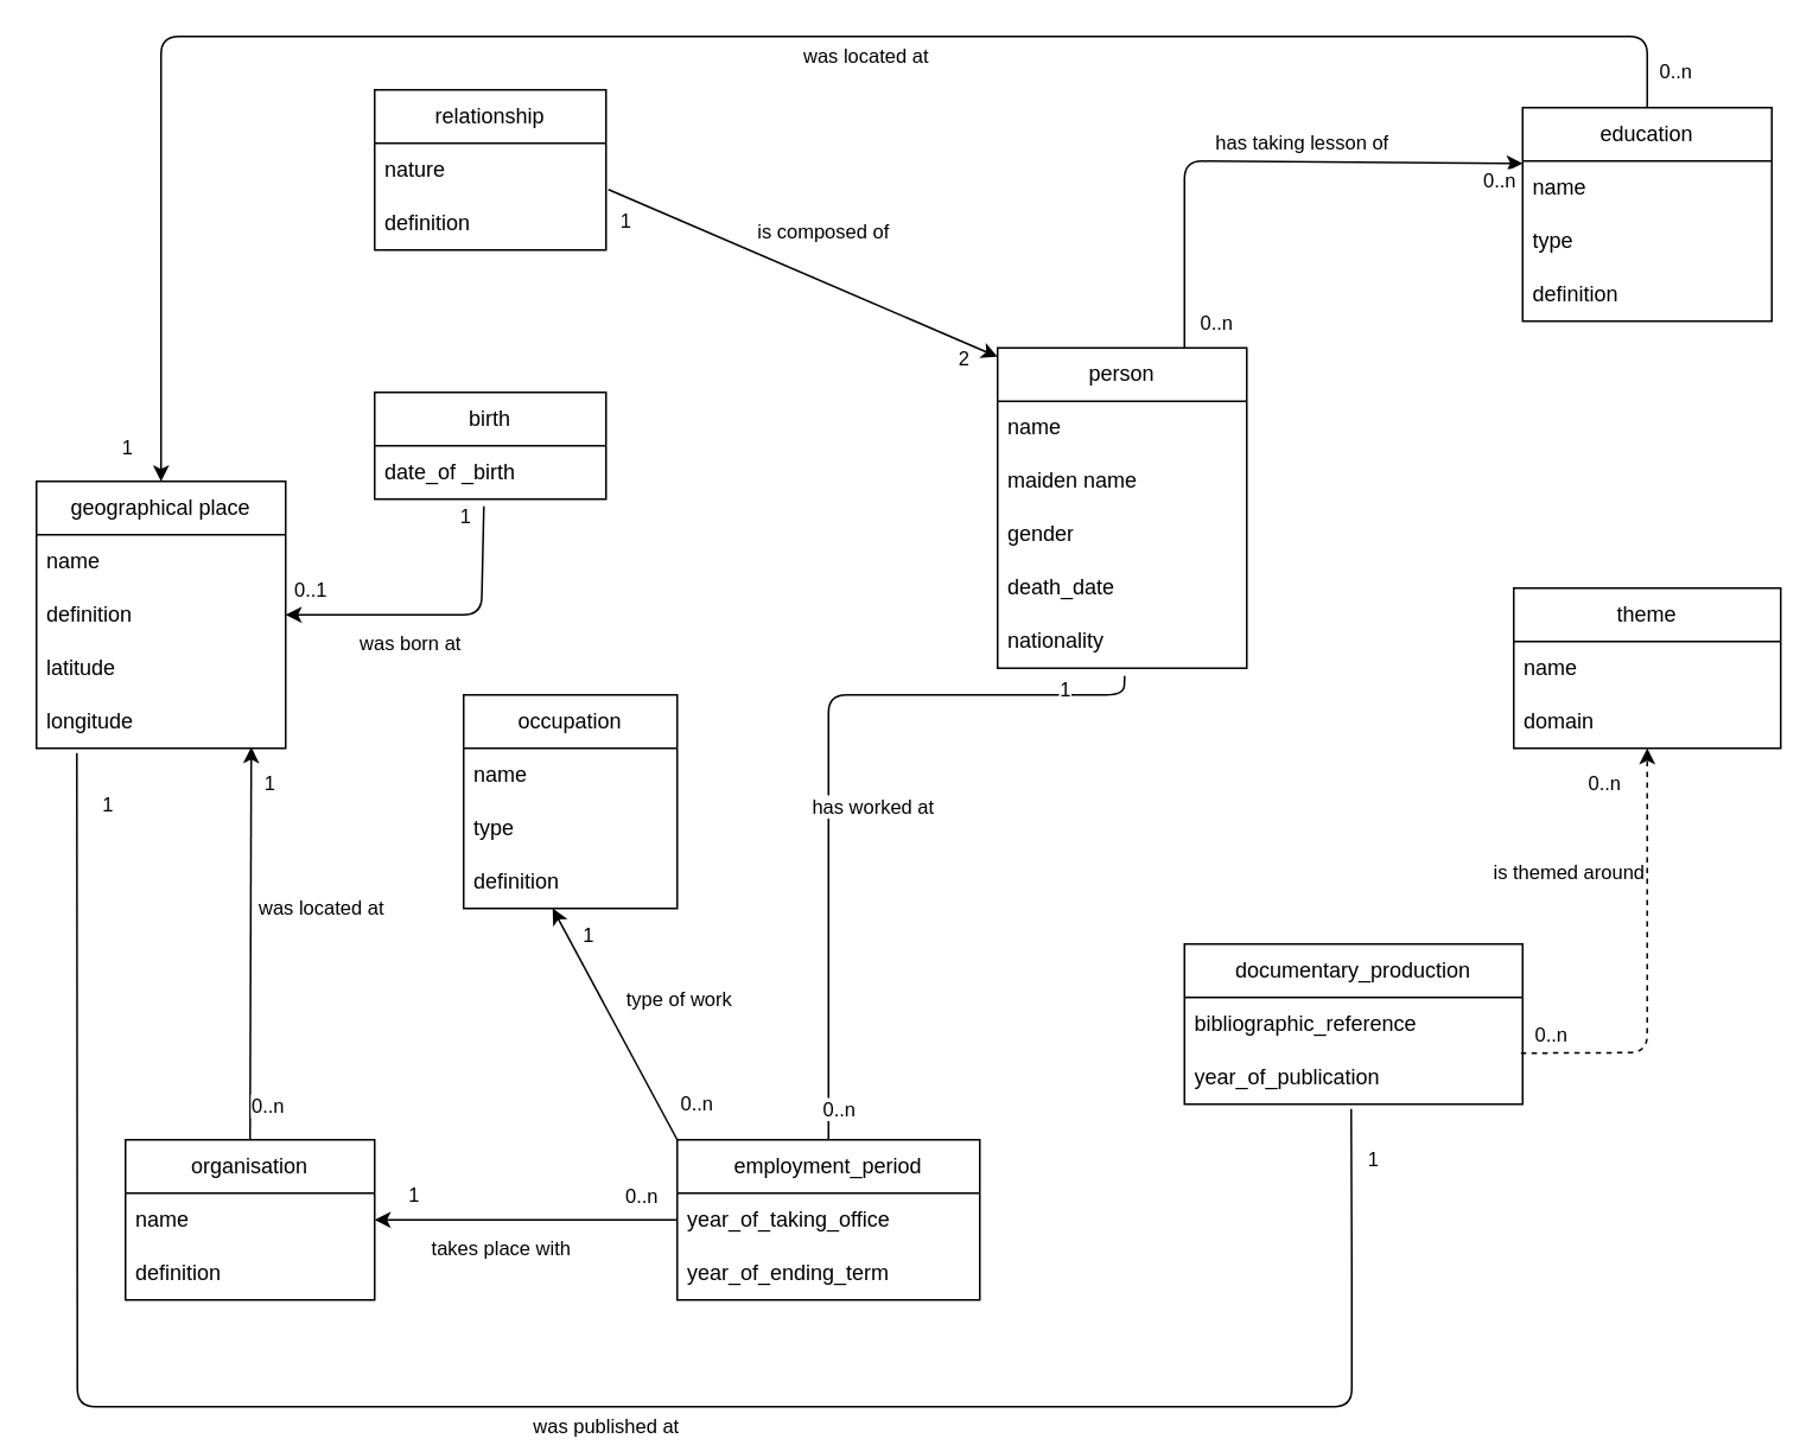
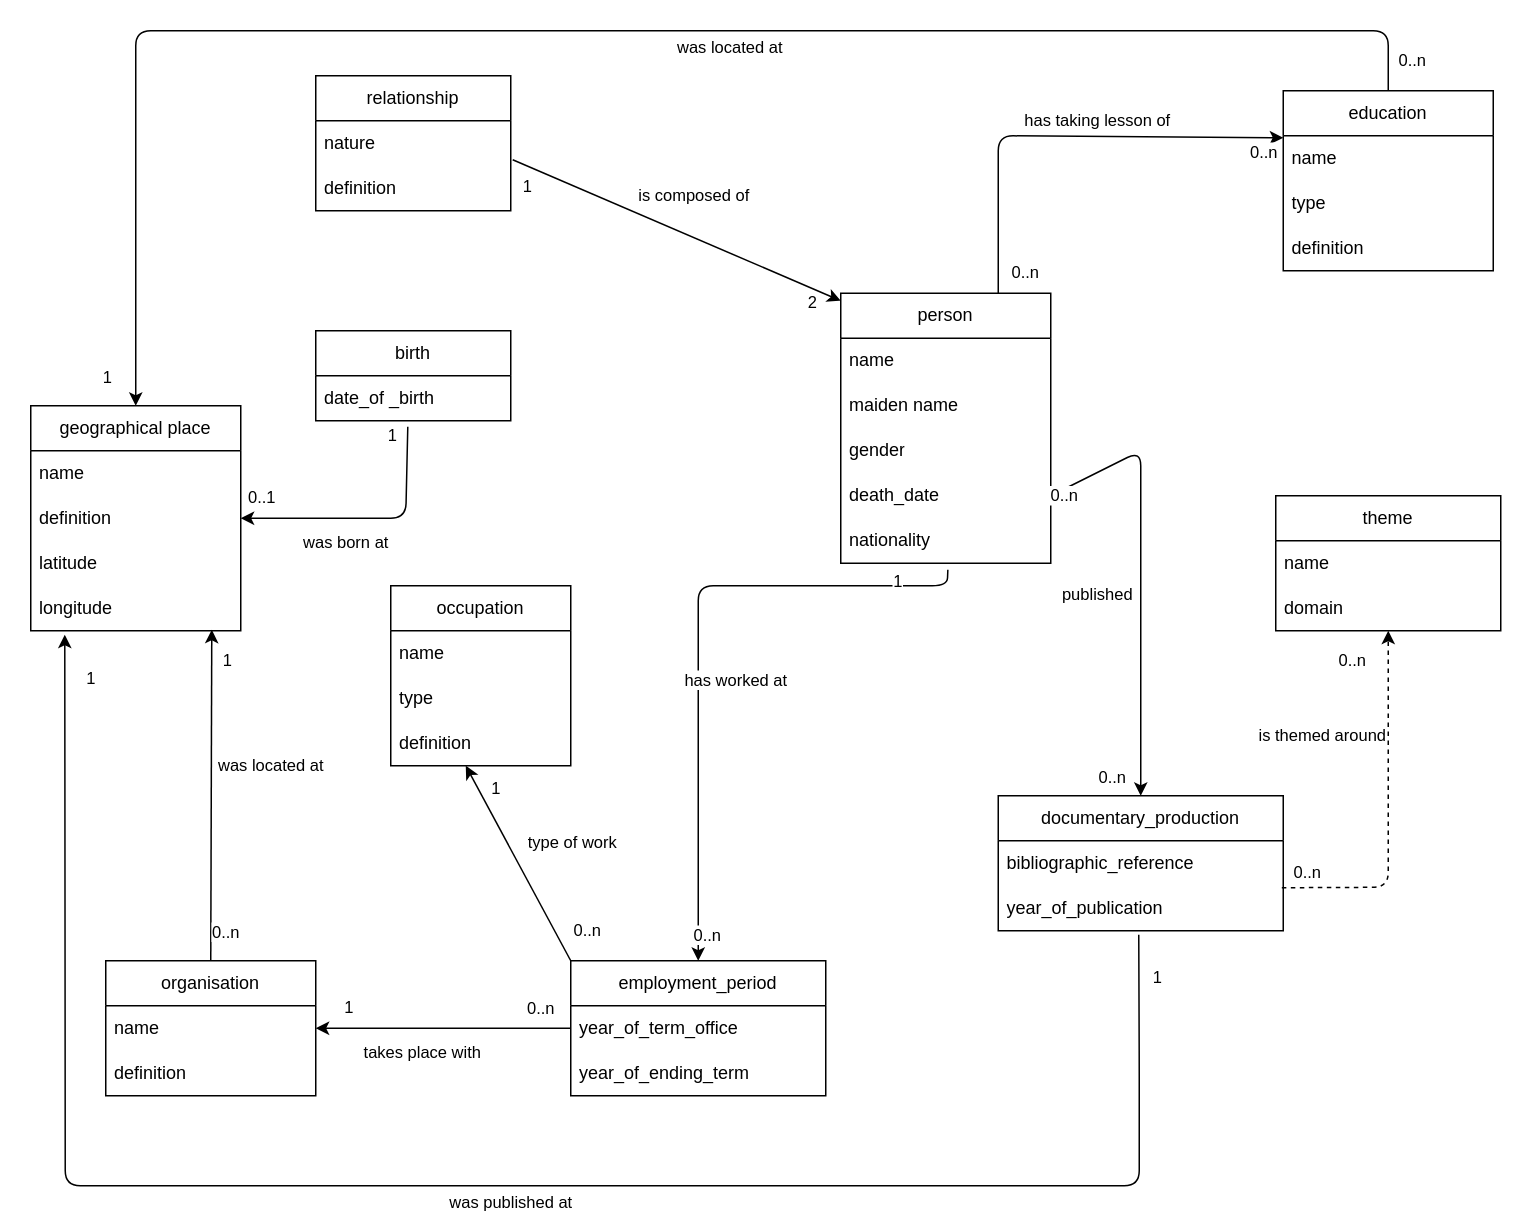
+ <mxCell id="37" value="" style="endArrow=classic;html=1;entryX=0.5;entryY=0;entryDx=0;entryDy=0;exitX=1;exitY=0.5;exitDx=0;exitDy=0;" parent="1" source="6" target="34" edge="1"><mxGeometry width="50" height="50" relative="1" as="geometry"><mxPoint x="760" y="270" as="sourcePoint" /><mxPoint x="640" y="500" as="targetPoint" /><Array as="points"><mxPoint x="760" y="300" /></Array></mxGeometry></mxCell>
+ <mxCell id="38" value="0..n" style="edgeLabel;html=1;align=center;verticalAlign=middle;resizable=0;points=[];rotation=0;" parent="37" vertex="1" connectable="0"><mxGeometry x="-0.846" y="1" relative="1" as="geometry"><mxPoint x="-12" y="11" as="offset" /></mxGeometry></mxCell>
+ <mxCell id="39" value="published" style="edgeLabel;html=1;align=center;verticalAlign=middle;resizable=0;points=[];rotation=0;" parent="37" vertex="1" connectable="0"><mxGeometry x="-0.274" relative="1" as="geometry"><mxPoint x="-30" y="55" as="offset" /></mxGeometry></mxCell>
+ <mxCell id="40" value="0..n" style="edgeLabel;html=1;align=center;verticalAlign=middle;resizable=0;points=[];rotation=0;" parent="37" vertex="1" connectable="0"><mxGeometry x="0.571" relative="1" as="geometry"><mxPoint x="-20" y="52" as="offset" /></mxGeometry></mxCell>
- <mxCell id="55" value="" style="endArrow=none;html=1;exitX=0.493;exitY=1.089;exitDx=0;exitDy=0;exitPerimeter=0;entryX=0.162;entryY=1.089;entryDx=0;entryDy=0;entryPerimeter=0;" parent="1" source="36" target="45" edge="1"><mxGeometry width="50" height="50" relative="1" as="geometry"><mxPoint x="790" y="795" as="sourcePoint" /><mxPoint x="90" y="420" as="targetPoint" /><Array as="points"><mxPoint x="759" y="710" /><mxPoint x="759" y="790" /><mxPoint x="43" y="790" /></Array></mxGeometry></mxCell>
+ <mxCell id="55" value="" style="endArrow=classic;html=1;exitX=0.493;exitY=1.089;exitDx=0;exitDy=0;exitPerimeter=0;entryX=0.162;entryY=1.089;entryDx=0;entryDy=0;entryPerimeter=0;" parent="1" source="36" target="45" edge="1"><mxGeometry width="50" height="50" relative="1" as="geometry"><mxPoint x="790" y="795" as="sourcePoint" /><mxPoint x="90" y="420" as="targetPoint" /><Array as="points"><mxPoint x="759" y="710" /><mxPoint x="759" y="790" /><mxPoint x="43" y="790" /></Array></mxGeometry></mxCell>
- <mxCell id="30" value="" style="endArrow=none;html=1;entryX=0.5;entryY=0;entryDx=0;entryDy=0;exitX=0.51;exitY=1.144;exitDx=0;exitDy=0;exitPerimeter=0;" parent="1" source="7" target="27" edge="1"><mxGeometry width="50" height="50" relative="1" as="geometry"><mxPoint x="650" y="390" as="sourcePoint" /><mxPoint x="410" y="430" as="targetPoint" /><Array as="points"><mxPoint x="631" y="390" /><mxPoint x="465" y="390" /></Array></mxGeometry></mxCell>
+ <mxCell id="30" value="" style="endArrow=classic;html=1;entryX=0.5;entryY=0;entryDx=0;entryDy=0;exitX=0.51;exitY=1.144;exitDx=0;exitDy=0;exitPerimeter=0;" parent="1" source="7" target="27" edge="1"><mxGeometry width="50" height="50" relative="1" as="geometry"><mxPoint x="650" y="390" as="sourcePoint" /><mxPoint x="410" y="430" as="targetPoint" /><Array as="points"><mxPoint x="631" y="390" /><mxPoint x="465" y="390" /></Array></mxGeometry></mxCell>
- <mxCell id="28" value="year_of_taking_office" style="text;strokeColor=none;fillColor=none;align=left;verticalAlign=middle;spacingLeft=4;spacingRight=4;overflow=hidden;points=[[0,0.5],[1,0.5]];portConstraint=eastwest;rotatable=0;whiteSpace=wrap;html=1;" parent="27" vertex="1"><mxGeometry y="30" width="170" height="30" as="geometry" /></mxCell>
+ <mxCell id="28" value="year_of_term_office" style="text;strokeColor=none;fillColor=none;align=left;verticalAlign=middle;spacingLeft=4;spacingRight=4;overflow=hidden;points=[[0,0.5],[1,0.5]];portConstraint=eastwest;rotatable=0;whiteSpace=wrap;html=1;" parent="27" vertex="1"><mxGeometry y="30" width="170" height="30" as="geometry" /></mxCell>
